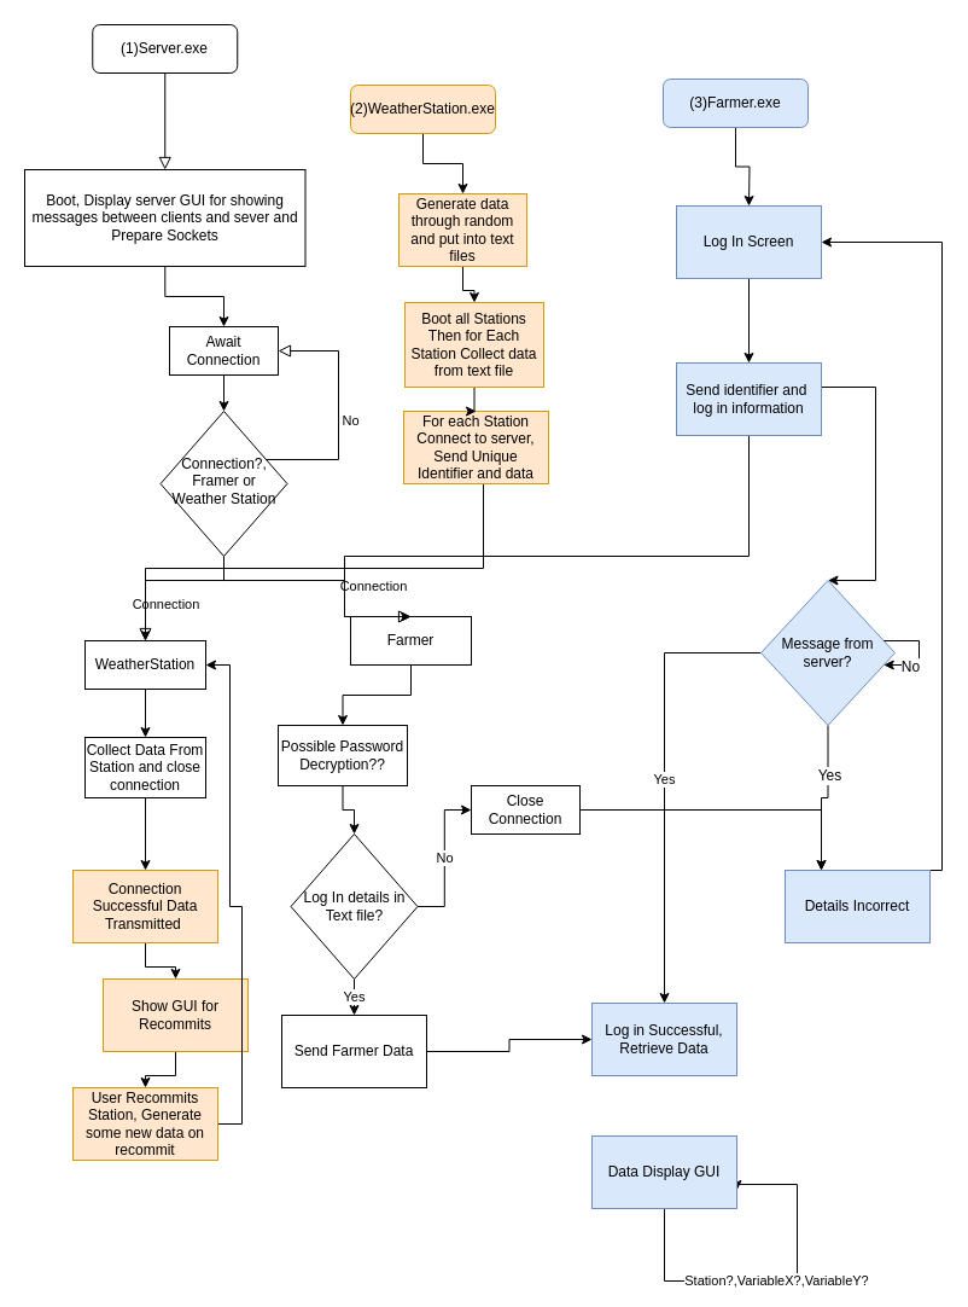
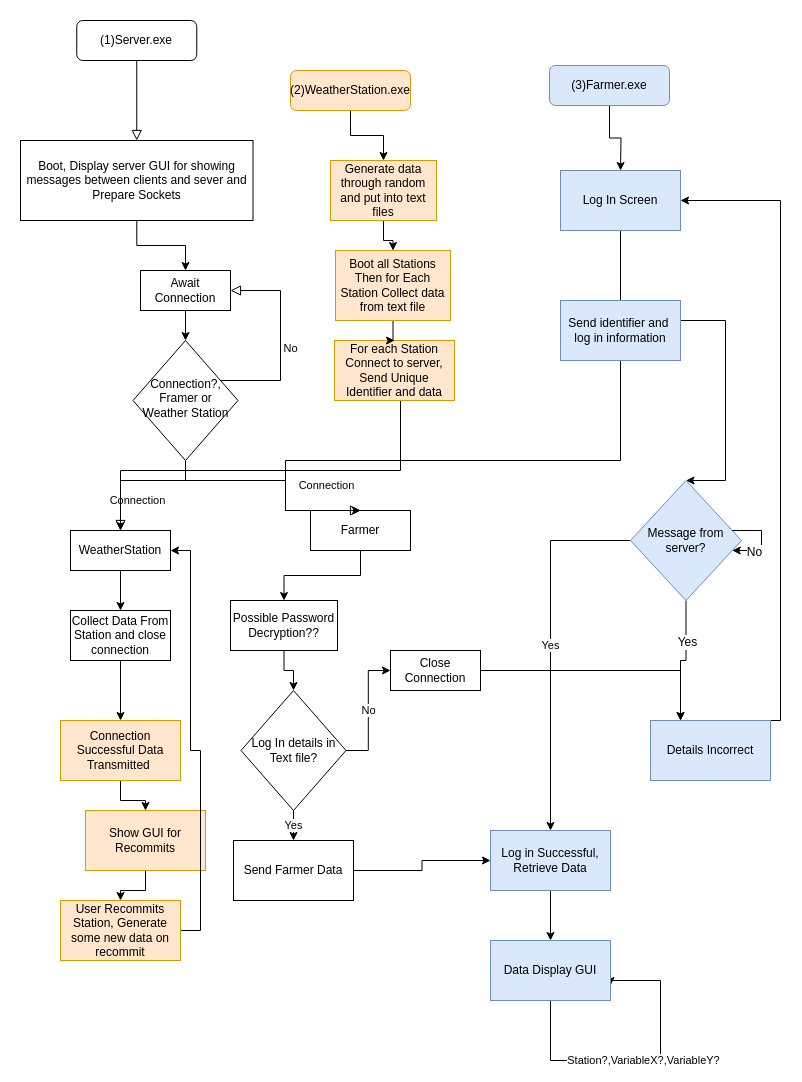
- <mxCell id="22" style="edgeStyle=orthogonalEdgeStyle;rounded=0;orthogonalLoop=1;jettySize=auto;html=1;entryX=0.5;entryY=0;entryDx=0;entryDy=0;" edge="1" parent="1" source="23" target="26"><mxGeometry relative="1" as="geometry" /></mxCell>
+ <mxCell id="22" style="edgeStyle=orthogonalEdgeStyle;rounded=0;orthogonalLoop=1;jettySize=auto;html=1;entryX=0.5;entryY=0;entryDx=0;entryDy=0;endArrow=none;" edge="1" parent="1" source="23" target="26"><mxGeometry relative="1" as="geometry" /></mxCell>
- <mxCell id="18" value="Farmer" style="rounded=0;whiteSpace=wrap;html=1;" vertex="1" parent="1"><mxGeometry x="290" y="510" width="100" height="40" as="geometry" /></mxCell>
+ <mxCell id="18" value="Farmer" style="rounded=0;whiteSpace=wrap;html=1;" vertex="1" parent="1"><mxGeometry x="310" y="510" width="100" height="40" as="geometry" /></mxCell>
+ <mxCell id="42" style="edgeStyle=orthogonalEdgeStyle;rounded=0;orthogonalLoop=1;jettySize=auto;html=1;entryX=0.5;entryY=0;entryDx=0;entryDy=0;" edge="1" parent="1" source="43" target="51"><mxGeometry relative="1" as="geometry"><mxPoint x="550" y="970" as="targetPoint" /></mxGeometry></mxCell>
